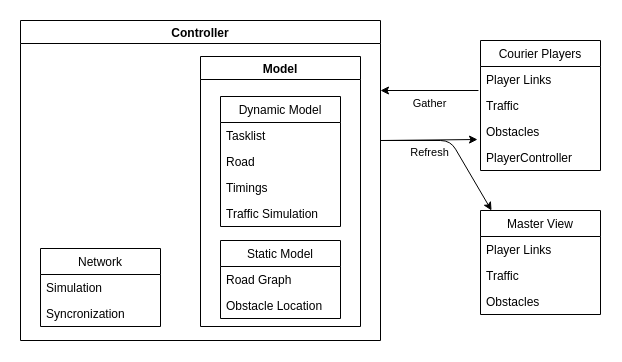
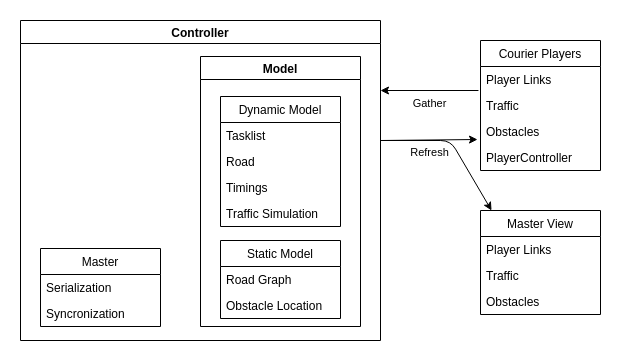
- <mxCell id="12" value="Network" style="swimlane;fontStyle=0;childLayout=stackLayout;horizontal=1;startSize=26;horizontalStack=0;resizeParent=1;resizeParentMax=0;resizeLast=0;collapsible=1;marginBottom=0;" vertex="1" parent="2"><mxGeometry x="20" y="228" width="120" height="78" as="geometry" /></mxCell>
+ <mxCell id="12" value="Master" style="swimlane;fontStyle=0;childLayout=stackLayout;horizontal=1;startSize=26;horizontalStack=0;resizeParent=1;resizeParentMax=0;resizeLast=0;collapsible=1;marginBottom=0;" vertex="1" parent="2"><mxGeometry x="20" y="228" width="120" height="78" as="geometry" /></mxCell>
- <mxCell id="13" value="Simulation" style="text;strokeColor=none;fillColor=none;align=left;verticalAlign=top;spacingLeft=4;spacingRight=4;overflow=hidden;rotatable=0;points=[[0,0.5],[1,0.5]];portConstraint=eastwest;" vertex="1" parent="12"><mxGeometry y="26" width="120" height="26" as="geometry" /></mxCell>
+ <mxCell id="13" value="Serialization" style="text;strokeColor=none;fillColor=none;align=left;verticalAlign=top;spacingLeft=4;spacingRight=4;overflow=hidden;rotatable=0;points=[[0,0.5],[1,0.5]];portConstraint=eastwest;" vertex="1" parent="12"><mxGeometry y="26" width="120" height="26" as="geometry" /></mxCell>
